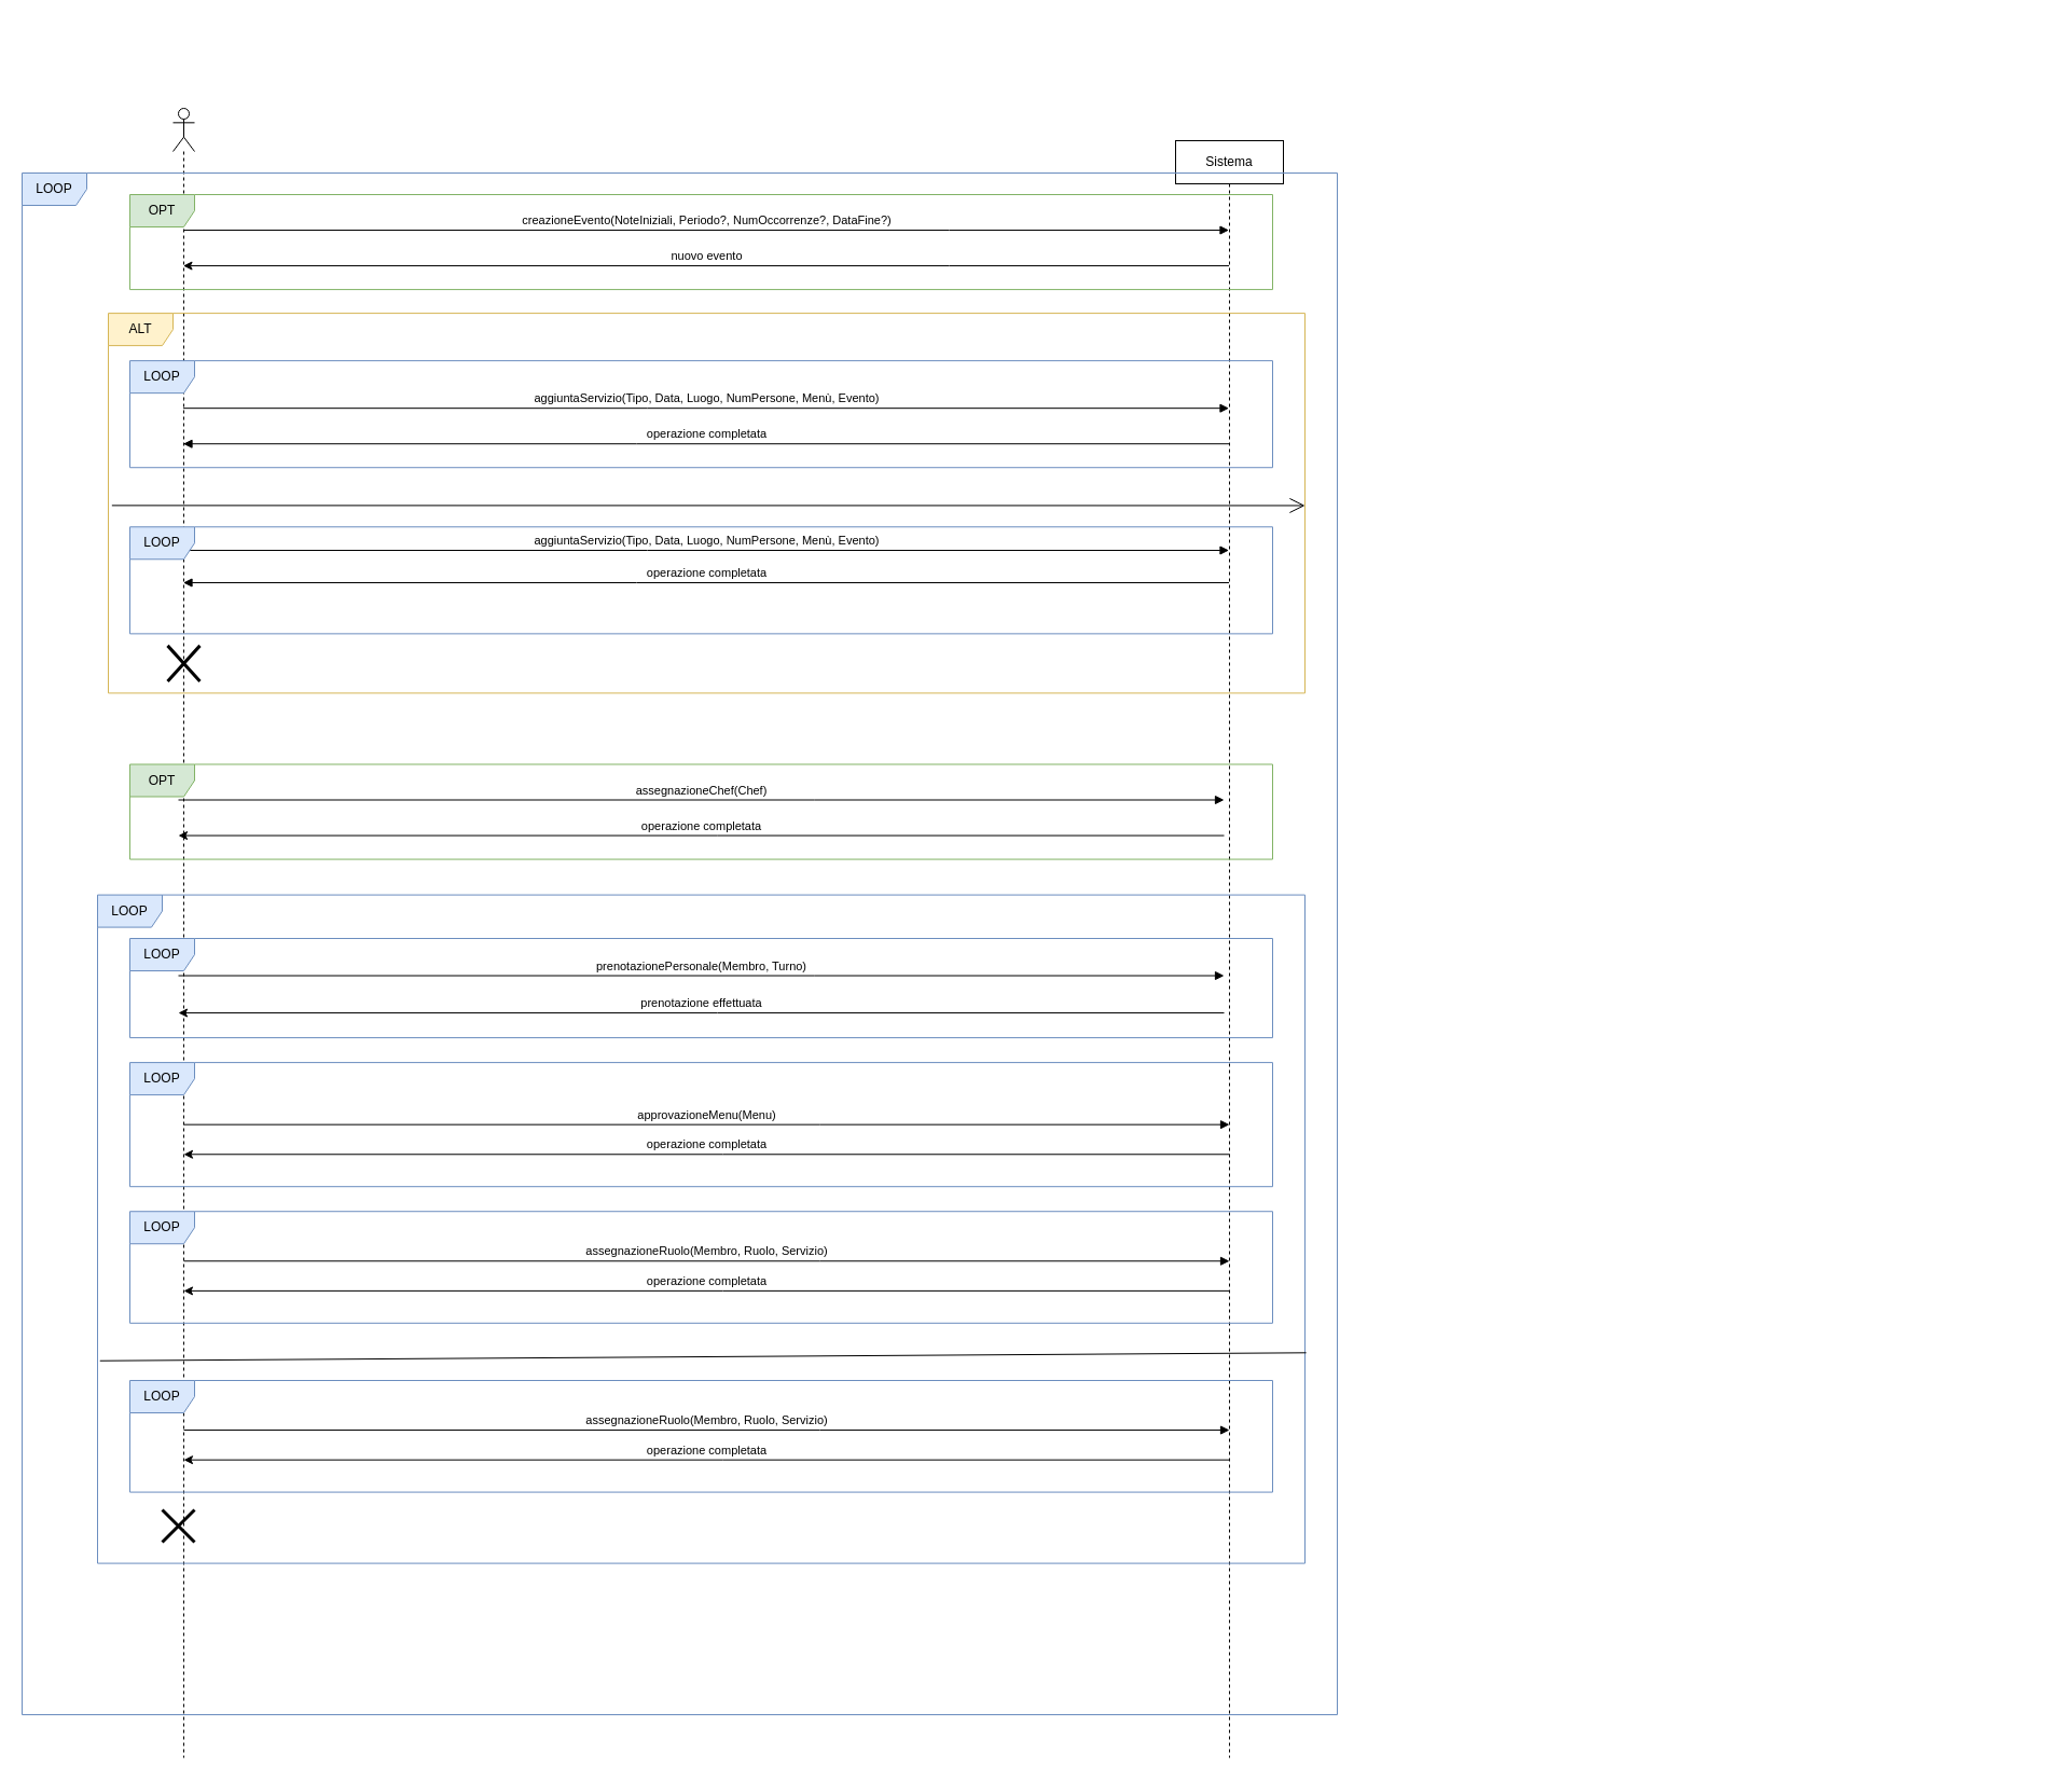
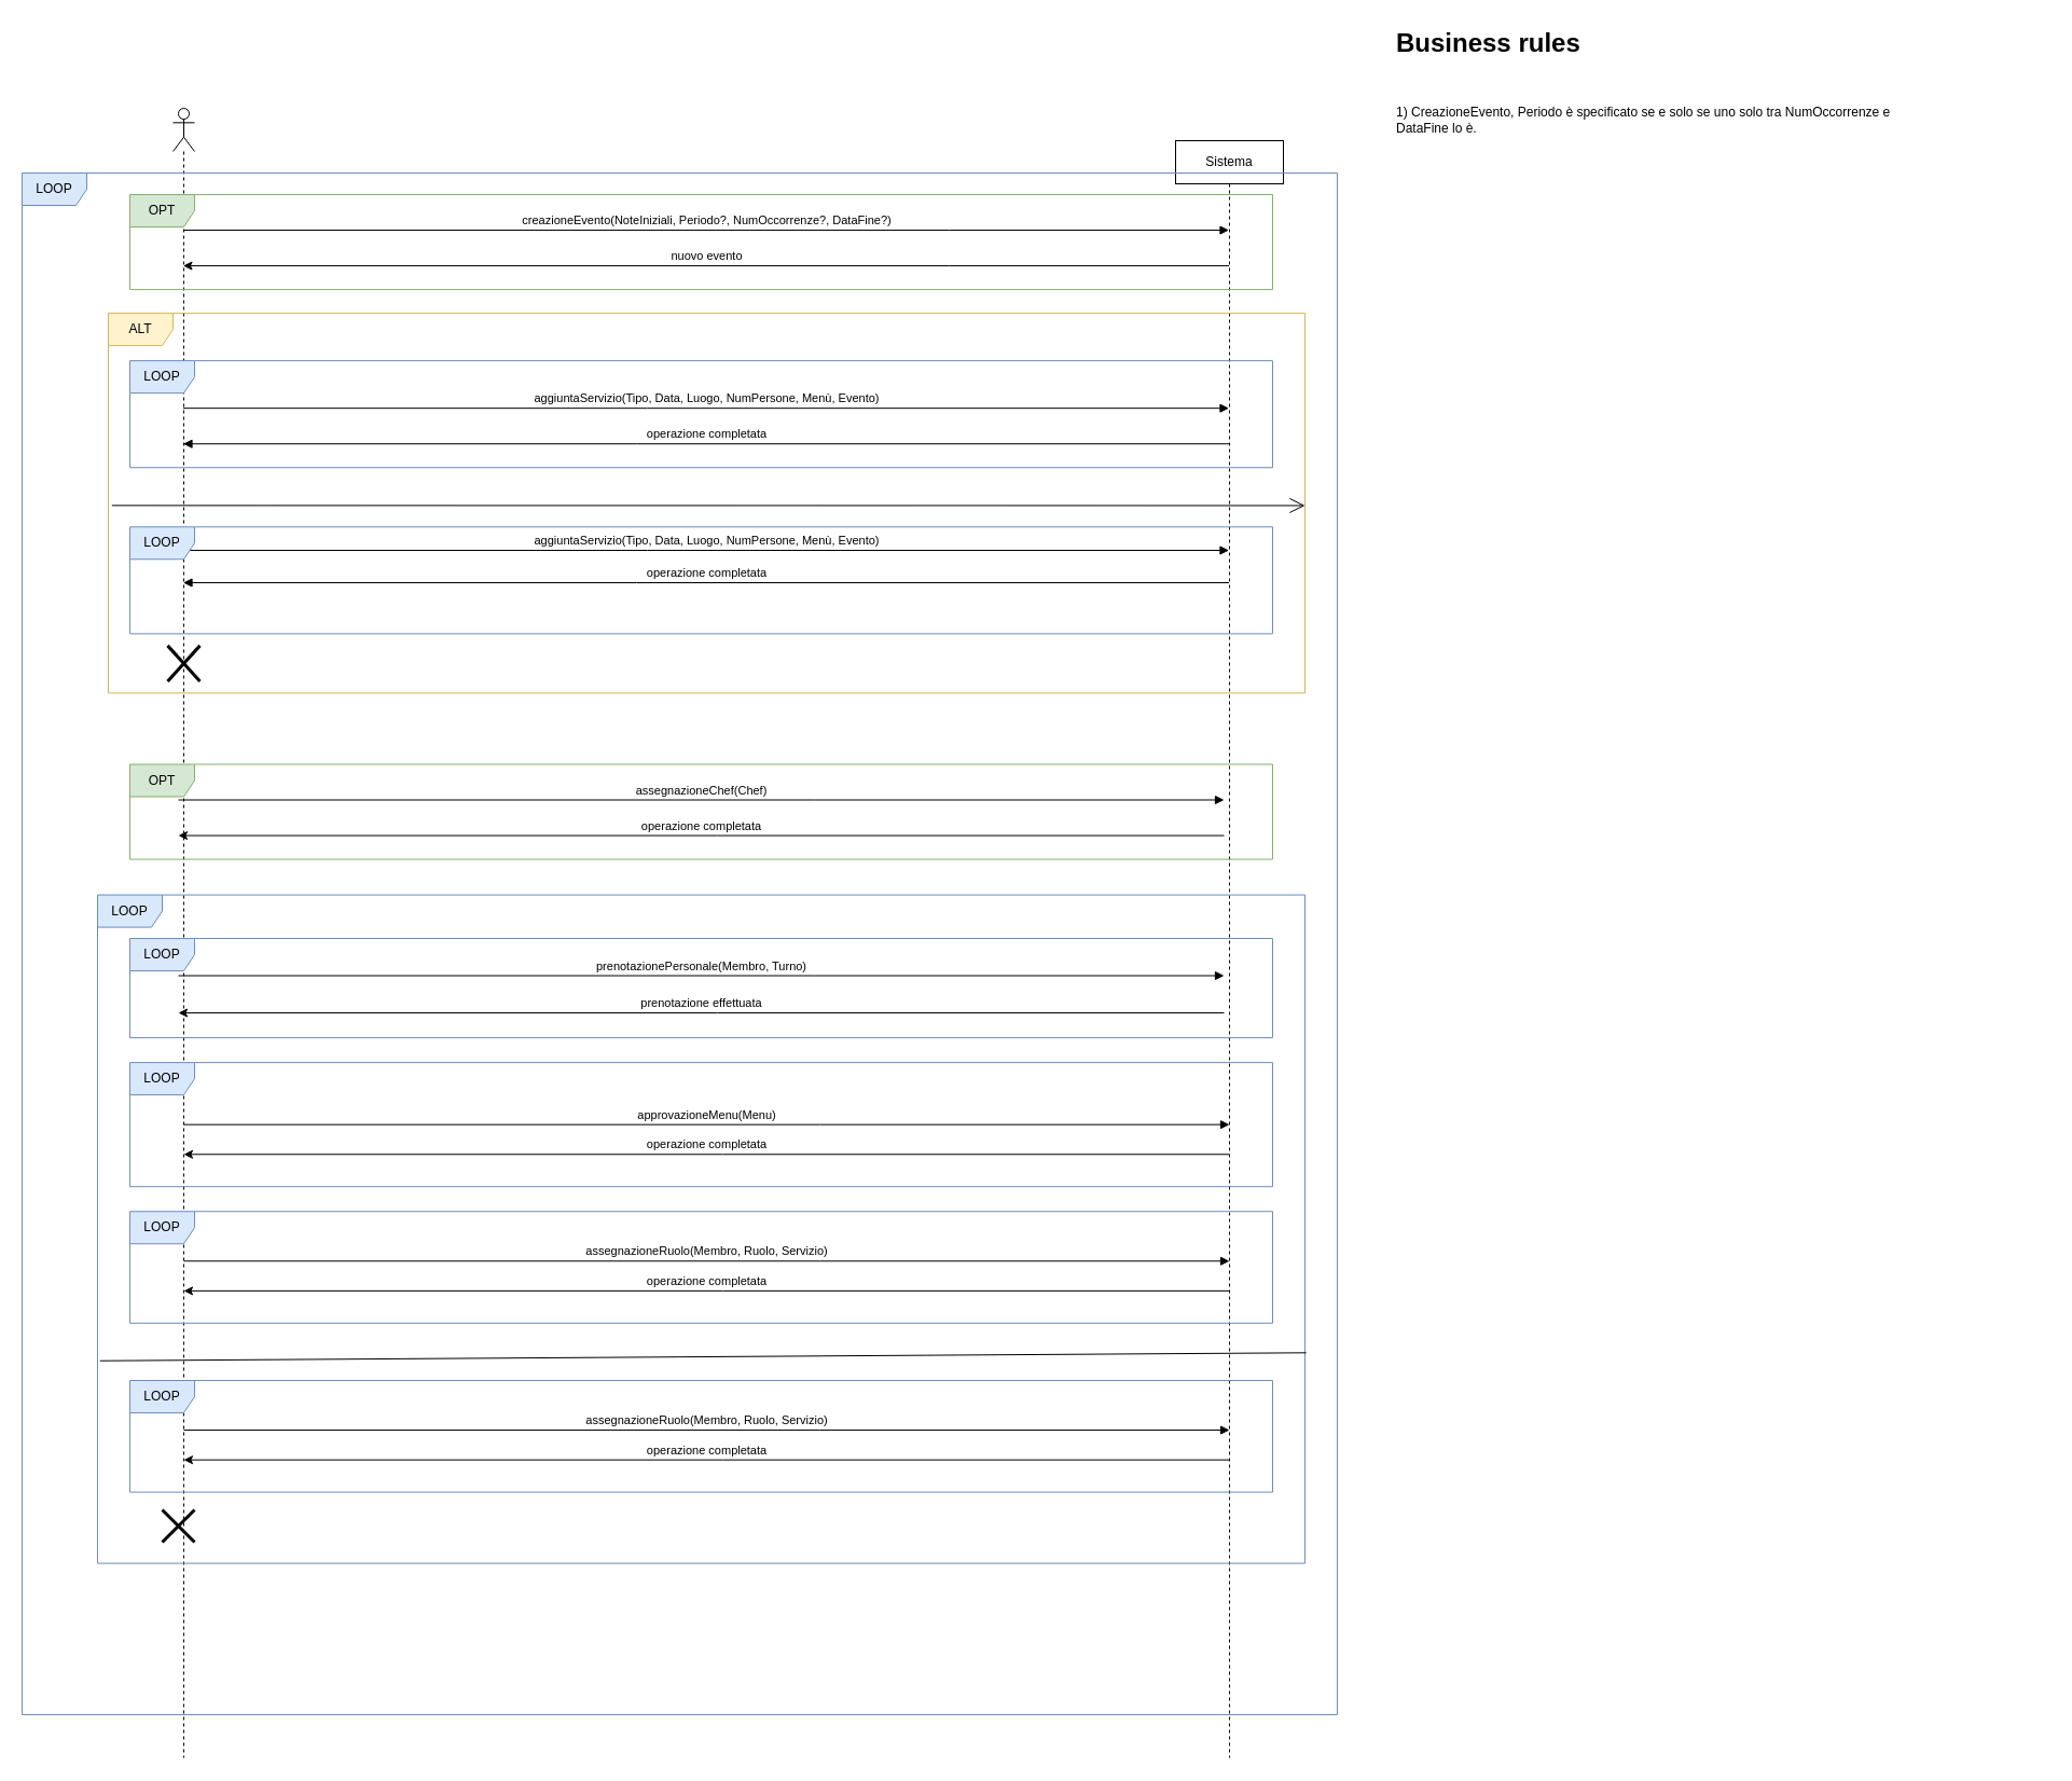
+ <mxCell id="4" value="&lt;h1&gt;Business rules&lt;br&gt;&lt;/h1&gt;&lt;p&gt;&lt;br&gt;&lt;/p&gt;&lt;div&gt;1) CreazioneEvento, Periodo è specificato se e solo se uno solo tra NumOccorrenze e&lt;/div&gt;&lt;div&gt;DataFine lo è.&lt;br&gt;&lt;/div&gt;" style="text;html=1;strokeColor=none;fillColor=none;spacing=5;spacingTop=-20;whiteSpace=wrap;overflow=hidden;rounded=0;" parent="1" vertex="1"><mxGeometry x="1290" y="20" width="610" height="640" as="geometry" /></mxCell>
